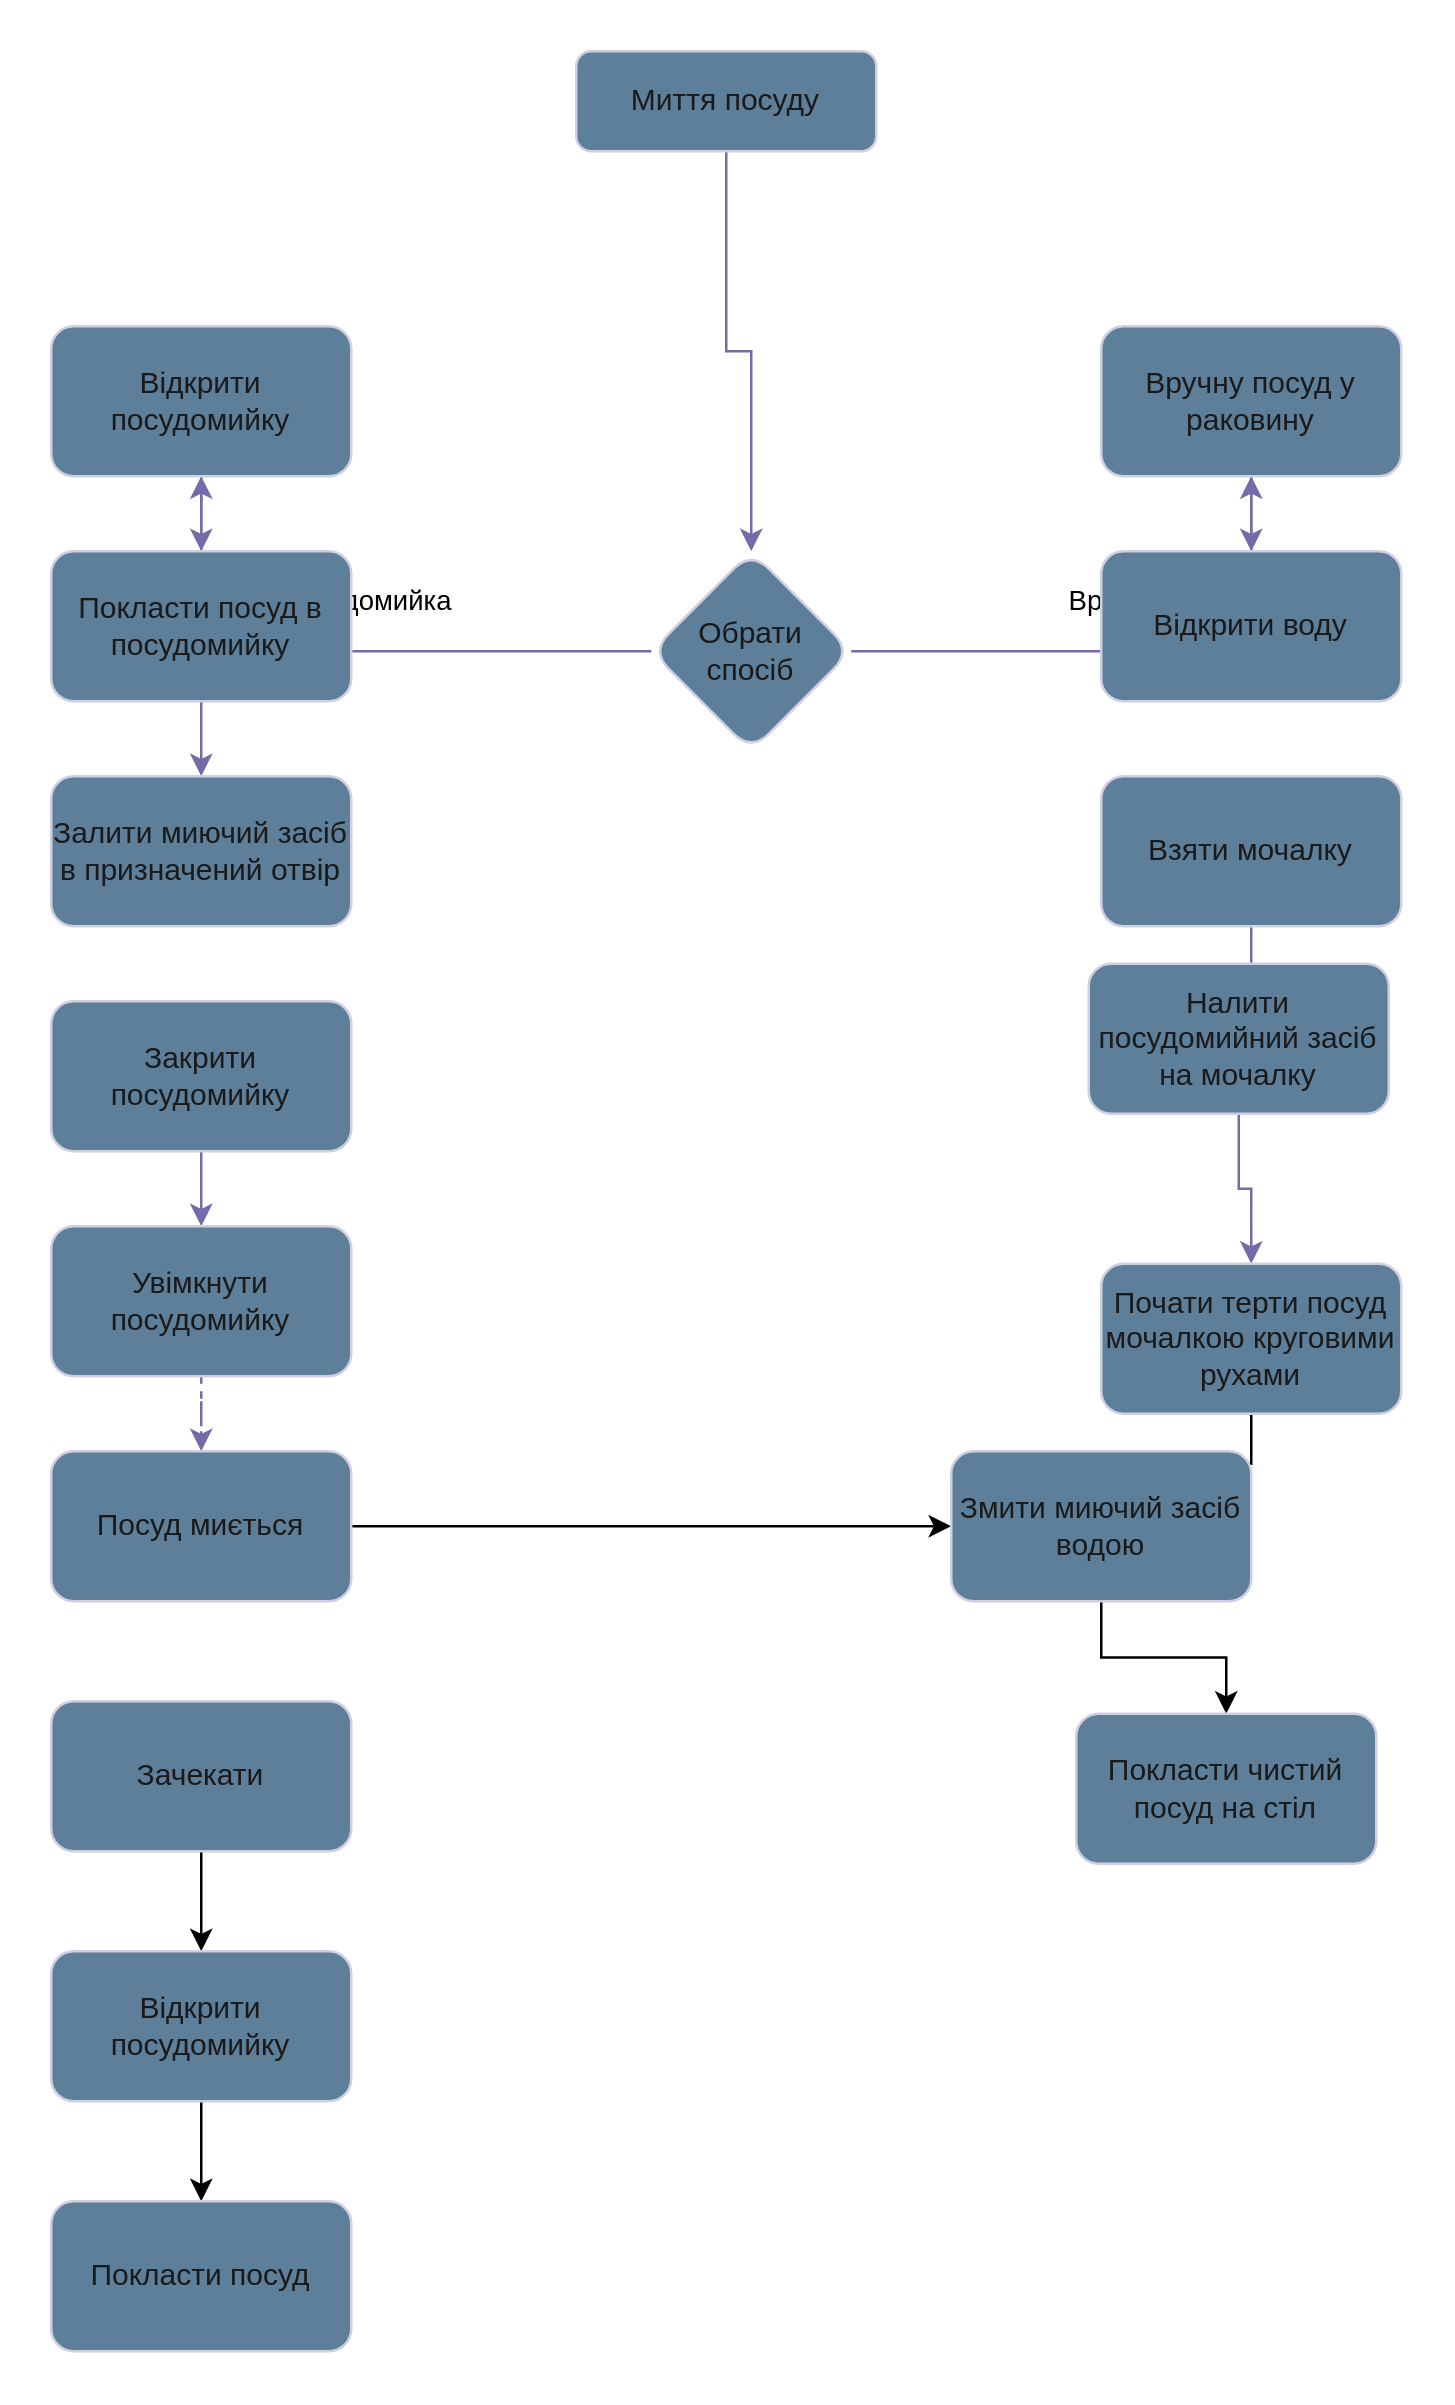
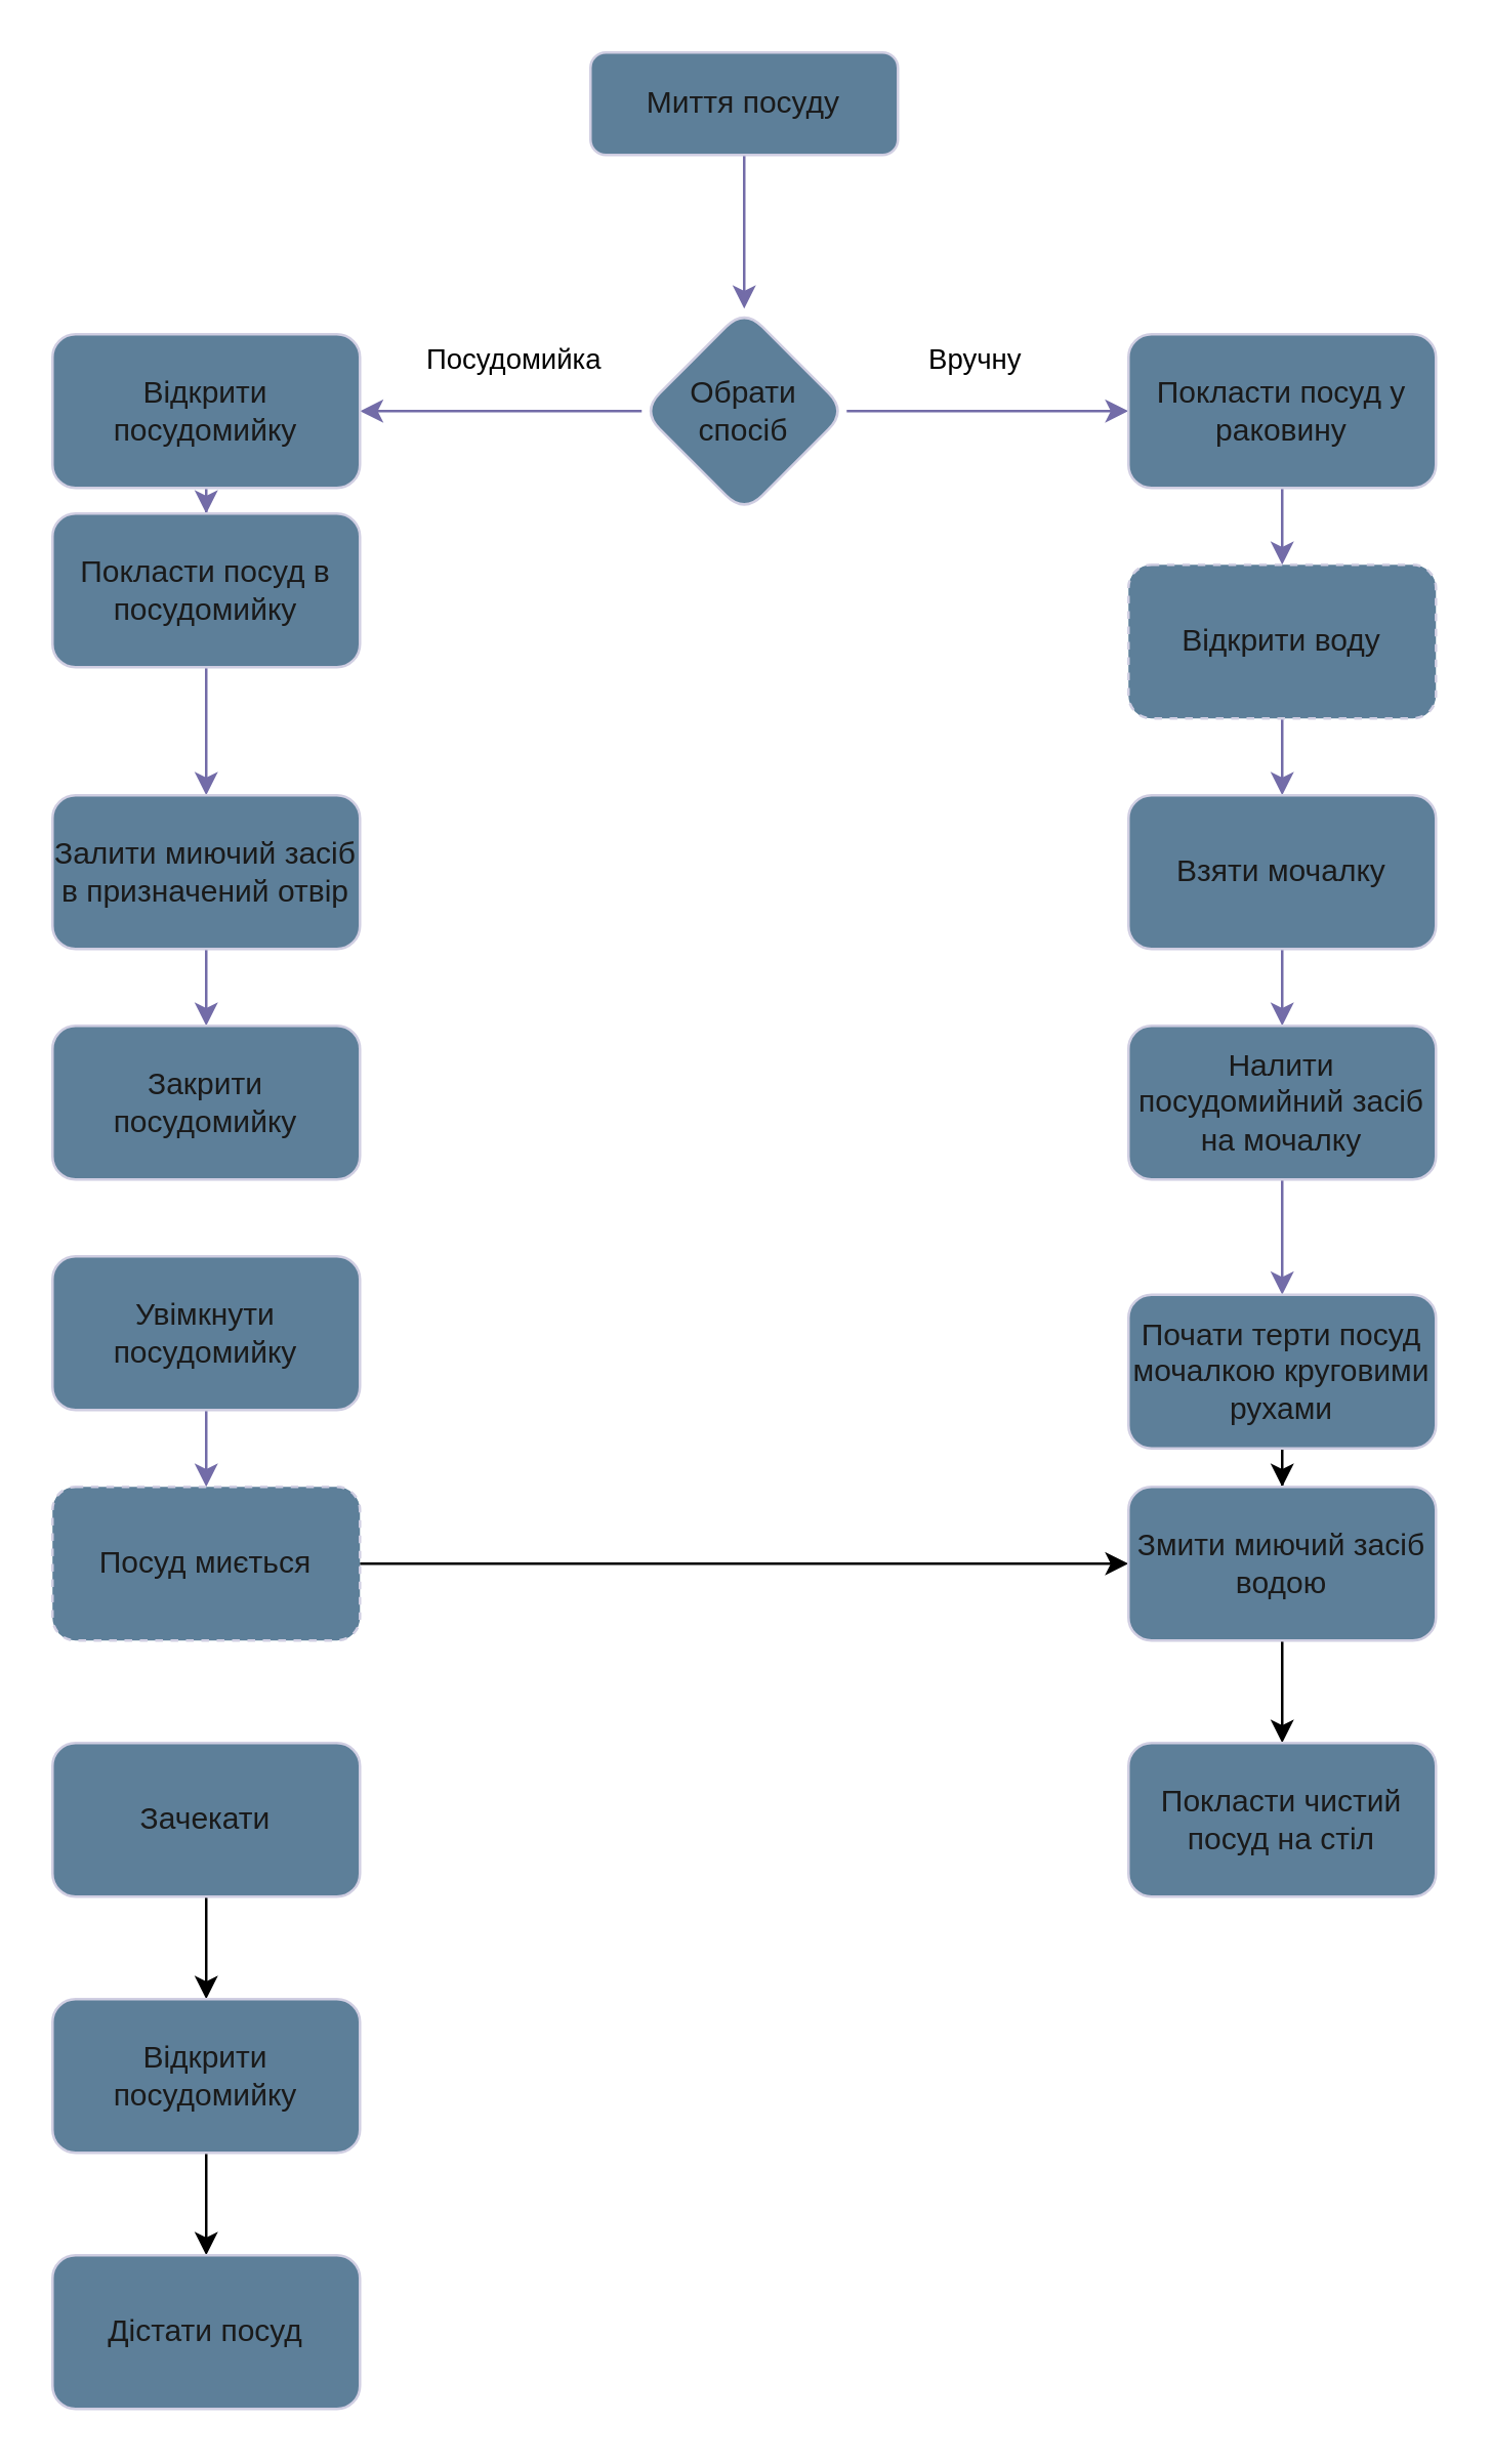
- <mxCell id="10" value="Вручну посуд у раковину" style="whiteSpace=wrap;html=1;rounded=1;glass=0;strokeWidth=1;shadow=0;labelBackgroundColor=none;fillColor=#5D7F99;strokeColor=#D0CEE2;fontColor=#1A1A1A;" parent="1" vertex="1"><mxGeometry x="440" y="130" width="120" height="60" as="geometry" /></mxCell>
+ <mxCell id="10" value="Покласти посуд у раковину" style="whiteSpace=wrap;html=1;rounded=1;glass=0;strokeWidth=1;shadow=0;labelBackgroundColor=none;fillColor=#5D7F99;strokeColor=#D0CEE2;fontColor=#1A1A1A;" parent="1" vertex="1"><mxGeometry x="440" y="130" width="120" height="60" as="geometry" /></mxCell>
- <mxCell id="12" value="Покласти посуд в посудомийку" style="whiteSpace=wrap;html=1;rounded=1;glass=0;strokeWidth=1;shadow=0;labelBackgroundColor=none;fillColor=#5D7F99;strokeColor=#D0CEE2;fontColor=#1A1A1A;" parent="1" vertex="1"><mxGeometry x="20" y="220" width="120" height="60" as="geometry" /></mxCell>
+ <mxCell id="12" value="Покласти посуд в посудомийку" style="whiteSpace=wrap;html=1;rounded=1;glass=0;strokeWidth=1;shadow=0;labelBackgroundColor=none;fillColor=#5D7F99;strokeColor=#D0CEE2;fontColor=#1A1A1A;" parent="1" vertex="1"><mxGeometry x="20" y="200" width="120" height="60" as="geometry" /></mxCell>
- <mxCell id="14" value="Відкрити воду" style="whiteSpace=wrap;html=1;rounded=1;glass=0;strokeWidth=1;shadow=0;labelBackgroundColor=none;fillColor=#5D7F99;strokeColor=#D0CEE2;fontColor=#1A1A1A;" parent="1" vertex="1"><mxGeometry x="440" y="220" width="120" height="60" as="geometry" /></mxCell>
+ <mxCell id="14" value="Відкрити воду" style="whiteSpace=wrap;html=1;rounded=1;glass=0;strokeWidth=1;shadow=0;labelBackgroundColor=none;fillColor=#5D7F99;strokeColor=#D0CEE2;fontColor=#1A1A1A;dashed=1;" parent="1" vertex="1"><mxGeometry x="440" y="220" width="120" height="60" as="geometry" /></mxCell>
- <mxCell id="6" value="Обрати спосіб" style="rhombus;whiteSpace=wrap;html=1;rounded=1;glass=0;strokeWidth=1;shadow=0;labelBackgroundColor=none;fillColor=#5D7F99;strokeColor=#D0CEE2;fontColor=#1A1A1A;" parent="1" vertex="1"><mxGeometry x="260" y="220" width="80" height="80" as="geometry" /></mxCell>
+ <mxCell id="6" value="Обрати спосіб" style="rhombus;whiteSpace=wrap;html=1;rounded=1;glass=0;strokeWidth=1;shadow=0;labelBackgroundColor=none;fillColor=#5D7F99;strokeColor=#D0CEE2;fontColor=#1A1A1A;" parent="1" vertex="1"><mxGeometry x="250" y="120" width="80" height="80" as="geometry" /></mxCell>
+ <mxCell id="13" value="" style="edgeStyle=orthogonalEdgeStyle;rounded=0;orthogonalLoop=1;jettySize=auto;html=1;labelBackgroundColor=none;strokeColor=#736CA8;fontColor=default;" parent="1" source="14" target="16" edge="1"><mxGeometry relative="1" as="geometry" /></mxCell>
+ <mxCell id="21" value="" style="edgeStyle=orthogonalEdgeStyle;rounded=0;orthogonalLoop=1;jettySize=auto;html=1;labelBackgroundColor=none;strokeColor=#736CA8;fontColor=default;" parent="1" source="22" target="24" edge="1"><mxGeometry relative="1" as="geometry" /></mxCell>
- <mxCell id="18" value="Налити посудомийний засіб на мочалку" style="whiteSpace=wrap;html=1;rounded=1;glass=0;strokeWidth=1;shadow=0;labelBackgroundColor=none;fillColor=#5D7F99;strokeColor=#D0CEE2;fontColor=#1A1A1A;" parent="1" vertex="1"><mxGeometry x="435" y="385" width="120" height="60" as="geometry" /></mxCell>
+ <mxCell id="18" value="Налити посудомийний засіб на мочалку" style="whiteSpace=wrap;html=1;rounded=1;glass=0;strokeWidth=1;shadow=0;labelBackgroundColor=none;fillColor=#5D7F99;strokeColor=#D0CEE2;fontColor=#1A1A1A;" parent="1" vertex="1"><mxGeometry x="440" y="400" width="120" height="60" as="geometry" /></mxCell>
- <mxCell id="23" value="" style="edgeStyle=orthogonalEdgeStyle;rounded=0;orthogonalLoop=1;jettySize=auto;html=1;labelBackgroundColor=none;strokeColor=#736CA8;fontColor=default;" parent="1" source="24" target="26" edge="1"><mxGeometry relative="1" as="geometry" /></mxCell>
- <mxCell id="25" value="" style="edgeStyle=orthogonalEdgeStyle;rounded=0;orthogonalLoop=1;jettySize=auto;html=1;labelBackgroundColor=none;strokeColor=#736CA8;fontColor=default;dashed=1;" parent="1" source="26" target="28" edge="1"><mxGeometry relative="1" as="geometry" /></mxCell>
+ <mxCell id="25" value="" style="edgeStyle=orthogonalEdgeStyle;rounded=0;orthogonalLoop=1;jettySize=auto;html=1;labelBackgroundColor=none;strokeColor=#736CA8;fontColor=default;" parent="1" source="26" target="28" edge="1"><mxGeometry relative="1" as="geometry" /></mxCell>
- <mxCell id="28" value="Посуд миється" style="whiteSpace=wrap;html=1;rounded=1;glass=0;strokeWidth=1;shadow=0;labelBackgroundColor=none;fillColor=#5D7F99;strokeColor=#D0CEE2;fontColor=#1A1A1A;" parent="1" vertex="1"><mxGeometry x="20" y="580" width="120" height="60" as="geometry" /></mxCell>
+ <mxCell id="28" value="Посуд миється" style="whiteSpace=wrap;html=1;rounded=1;glass=0;strokeWidth=1;shadow=0;labelBackgroundColor=none;fillColor=#5D7F99;strokeColor=#D0CEE2;fontColor=#1A1A1A;dashed=1;" parent="1" vertex="1"><mxGeometry x="20" y="580" width="120" height="60" as="geometry" /></mxCell>
- <mxCell id="35" value="Змити миючий засіб водою" style="whiteSpace=wrap;html=1;fillColor=#5D7F99;strokeColor=#D0CEE2;fontColor=#1A1A1A;rounded=1;glass=0;strokeWidth=1;shadow=0;labelBackgroundColor=none;" vertex="1" parent="1"><mxGeometry x="380" y="580" width="120" height="60" as="geometry" /></mxCell>
+ <mxCell id="35" value="Змити миючий засіб водою" style="whiteSpace=wrap;html=1;fillColor=#5D7F99;strokeColor=#D0CEE2;fontColor=#1A1A1A;rounded=1;glass=0;strokeWidth=1;shadow=0;labelBackgroundColor=none;" vertex="1" parent="1"><mxGeometry x="440" y="580" width="120" height="60" as="geometry" /></mxCell>
- <mxCell id="36" value="Покласти чистий посуд на стіл" style="whiteSpace=wrap;html=1;fillColor=#5D7F99;strokeColor=#D0CEE2;fontColor=#1A1A1A;rounded=1;glass=0;strokeWidth=1;shadow=0;labelBackgroundColor=none;" vertex="1" parent="1"><mxGeometry x="430" y="685" width="120" height="60" as="geometry" /></mxCell>
+ <mxCell id="36" value="Покласти чистий посуд на стіл" style="whiteSpace=wrap;html=1;fillColor=#5D7F99;strokeColor=#D0CEE2;fontColor=#1A1A1A;rounded=1;glass=0;strokeWidth=1;shadow=0;labelBackgroundColor=none;" vertex="1" parent="1"><mxGeometry x="440" y="680" width="120" height="60" as="geometry" /></mxCell>
- <mxCell id="33" value="Покласти посуд" style="whiteSpace=wrap;html=1;rounded=1;glass=0;strokeWidth=1;shadow=0;labelBackgroundColor=none;fillColor=#5D7F99;strokeColor=#D0CEE2;fontColor=#1A1A1A;" vertex="1" parent="1"><mxGeometry x="20" y="880" width="120" height="60" as="geometry" /></mxCell>
+ <mxCell id="33" value="Дістати посуд" style="whiteSpace=wrap;html=1;rounded=1;glass=0;strokeWidth=1;shadow=0;labelBackgroundColor=none;fillColor=#5D7F99;strokeColor=#D0CEE2;fontColor=#1A1A1A;" vertex="1" parent="1"><mxGeometry x="20" y="880" width="120" height="60" as="geometry" /></mxCell>
